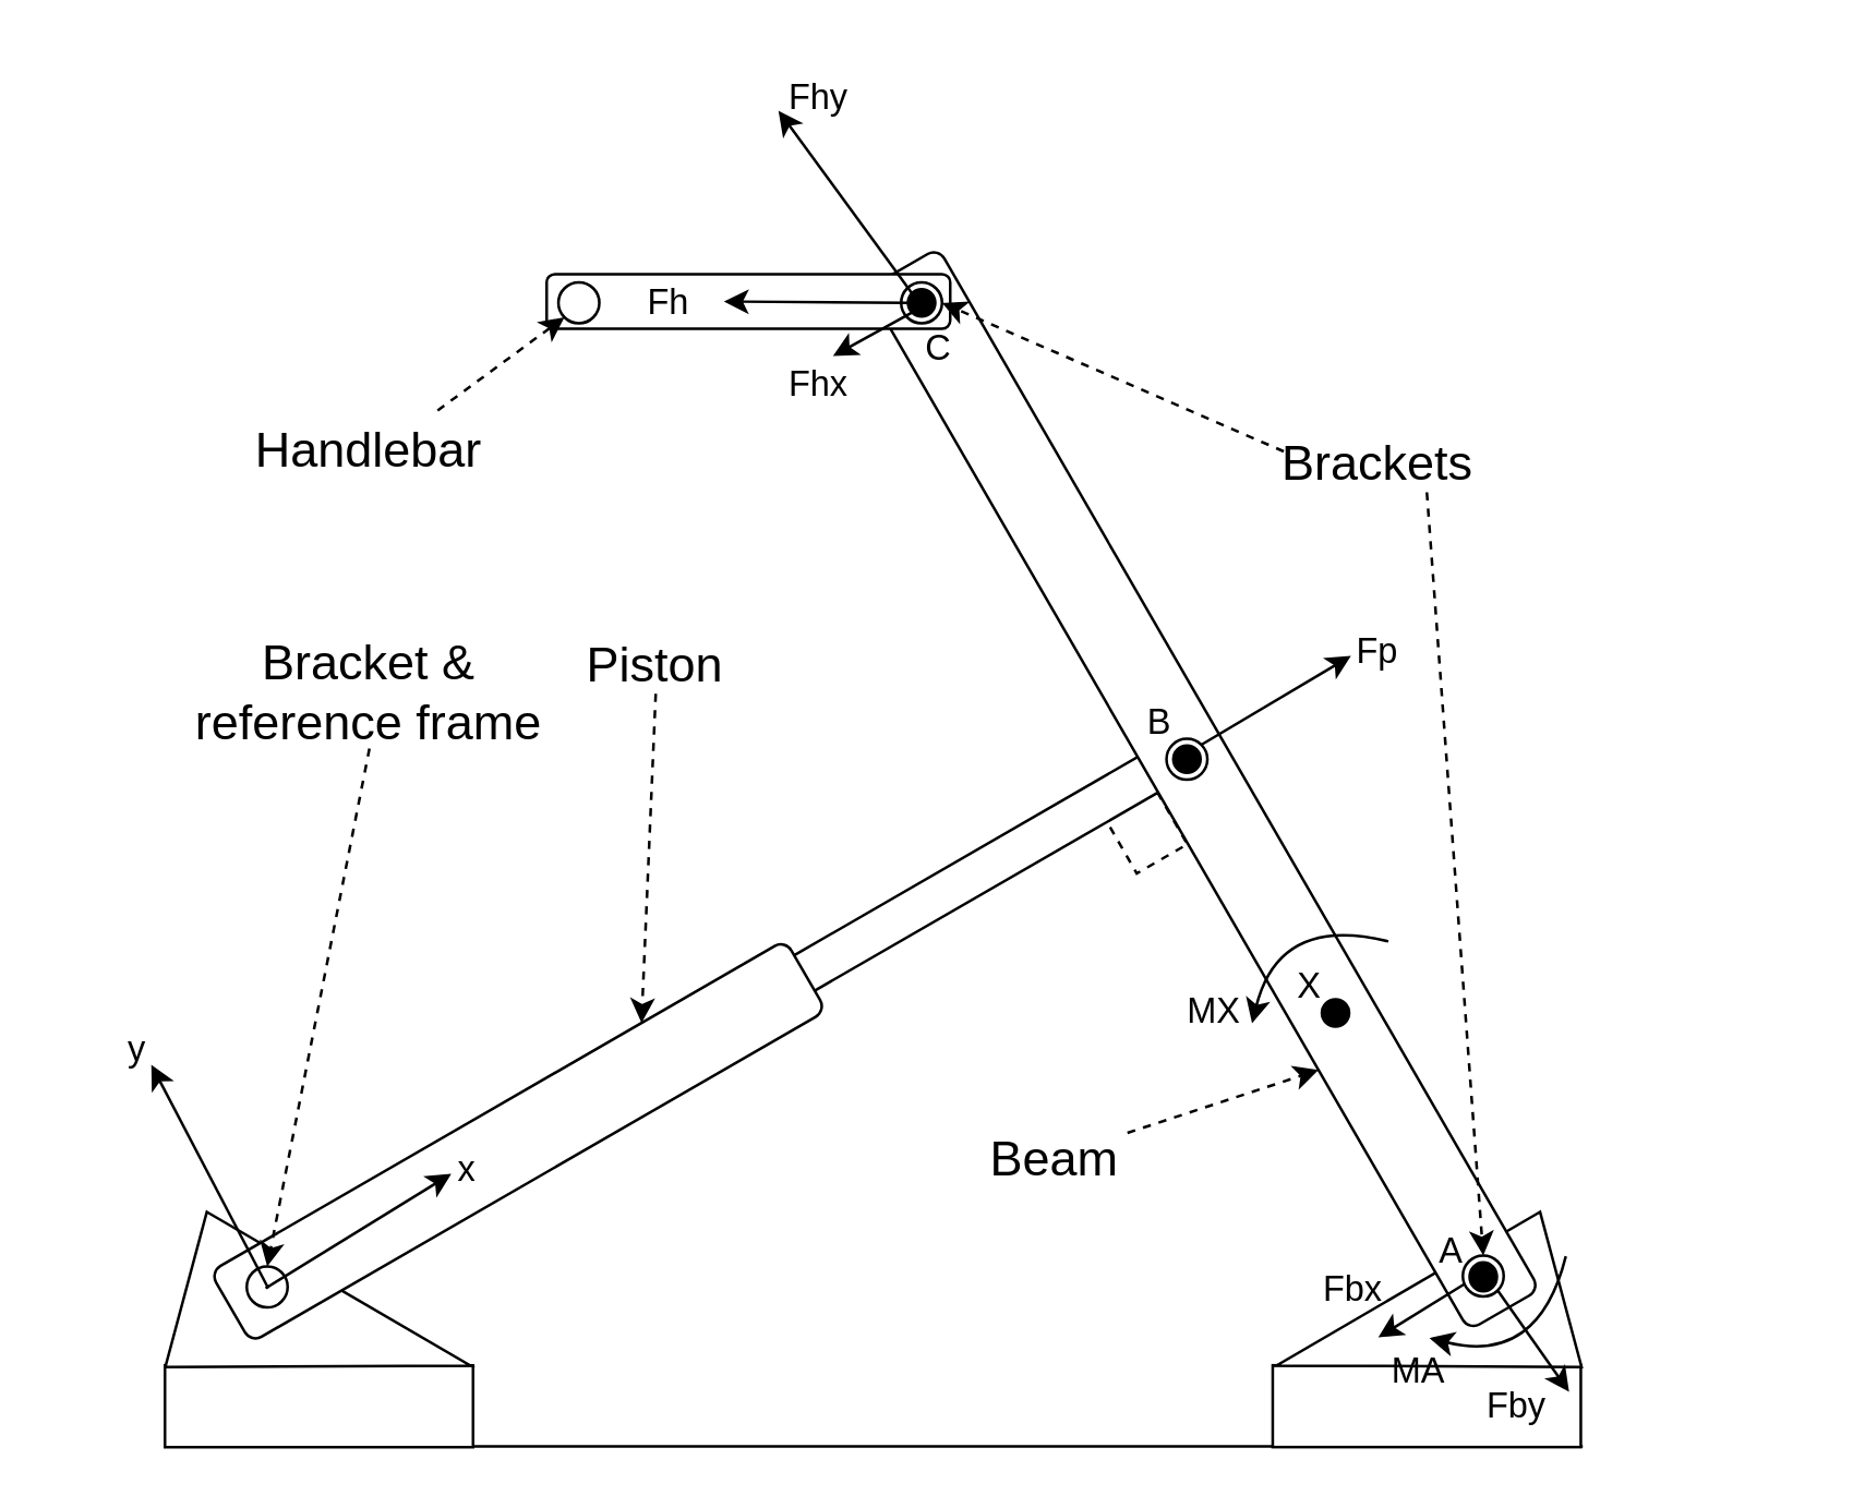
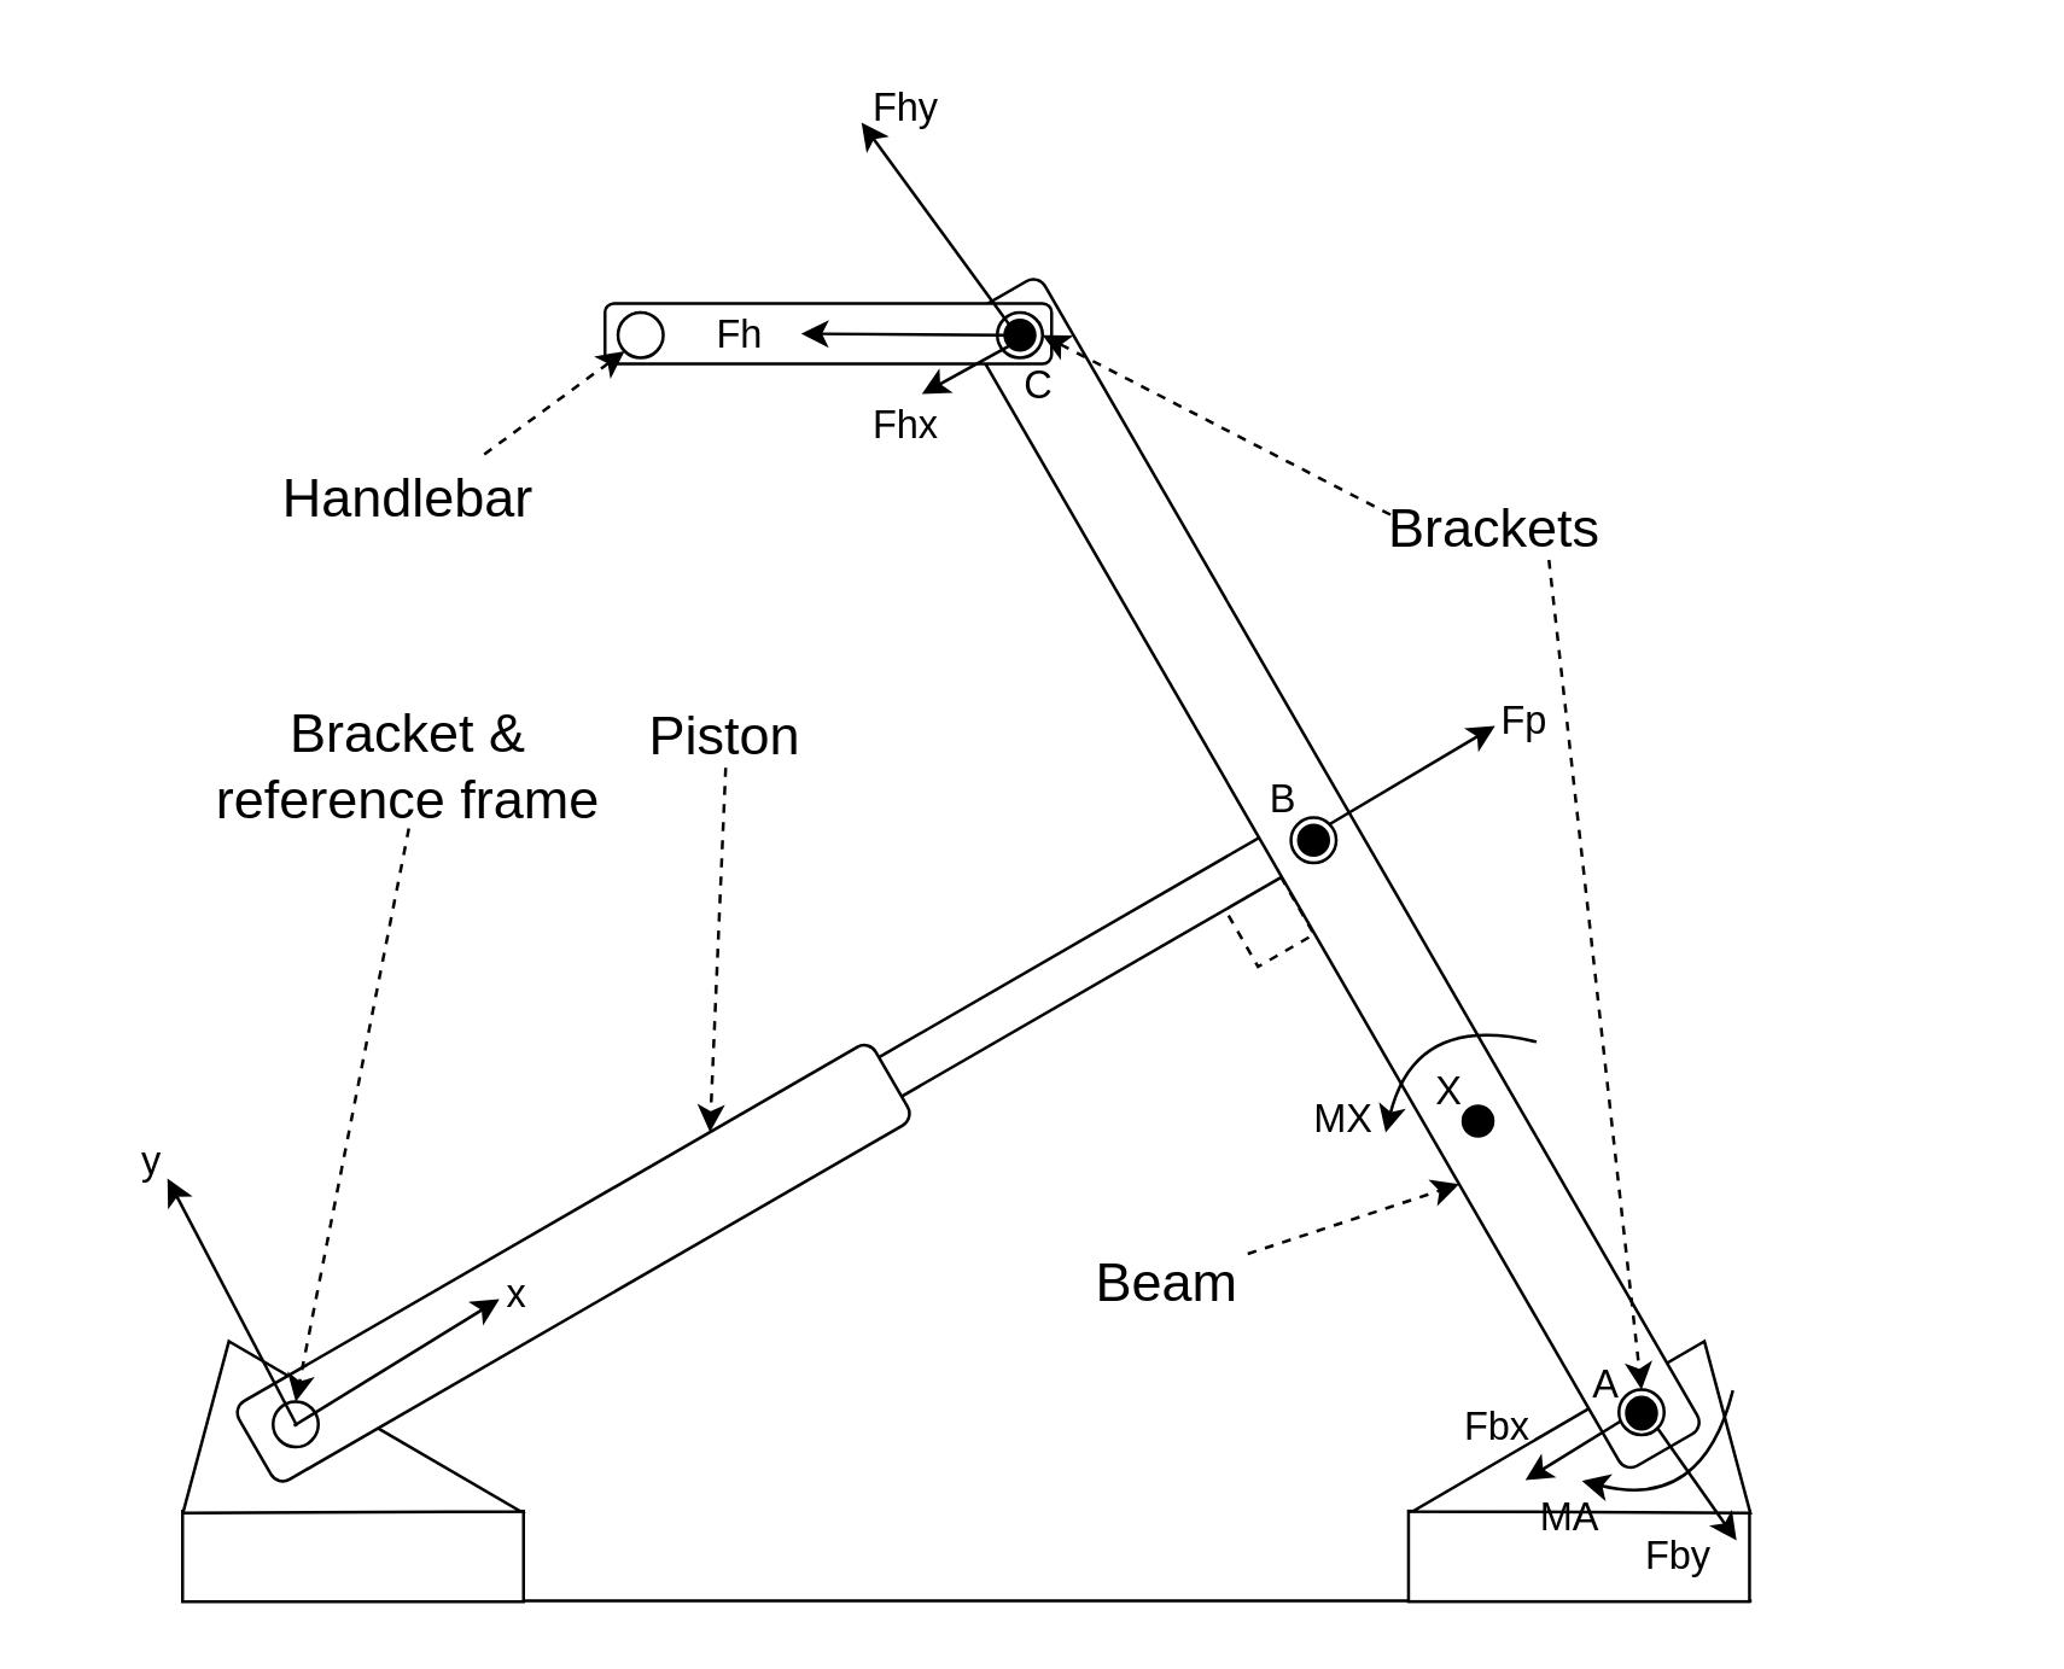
- <mxCell id="24" value="&lt;font style=&quot;font-size: 18px&quot;&gt;Brackets&lt;/font&gt;" style="text;html=1;strokeColor=none;fillColor=none;align=center;verticalAlign=middle;whiteSpace=wrap;rounded=0;" vertex="1" parent="1"><mxGeometry x="470.31" y="160" width="70" height="20" as="geometry" /></mxCell>
+ <mxCell id="24" value="&lt;font style=&quot;font-size: 18px&quot;&gt;Brackets&lt;/font&gt;" style="text;html=1;strokeColor=none;fillColor=none;align=center;verticalAlign=middle;whiteSpace=wrap;rounded=0;" vertex="1" parent="1"><mxGeometry x="460.31" y="165" width="70" height="20" as="geometry" /></mxCell>
